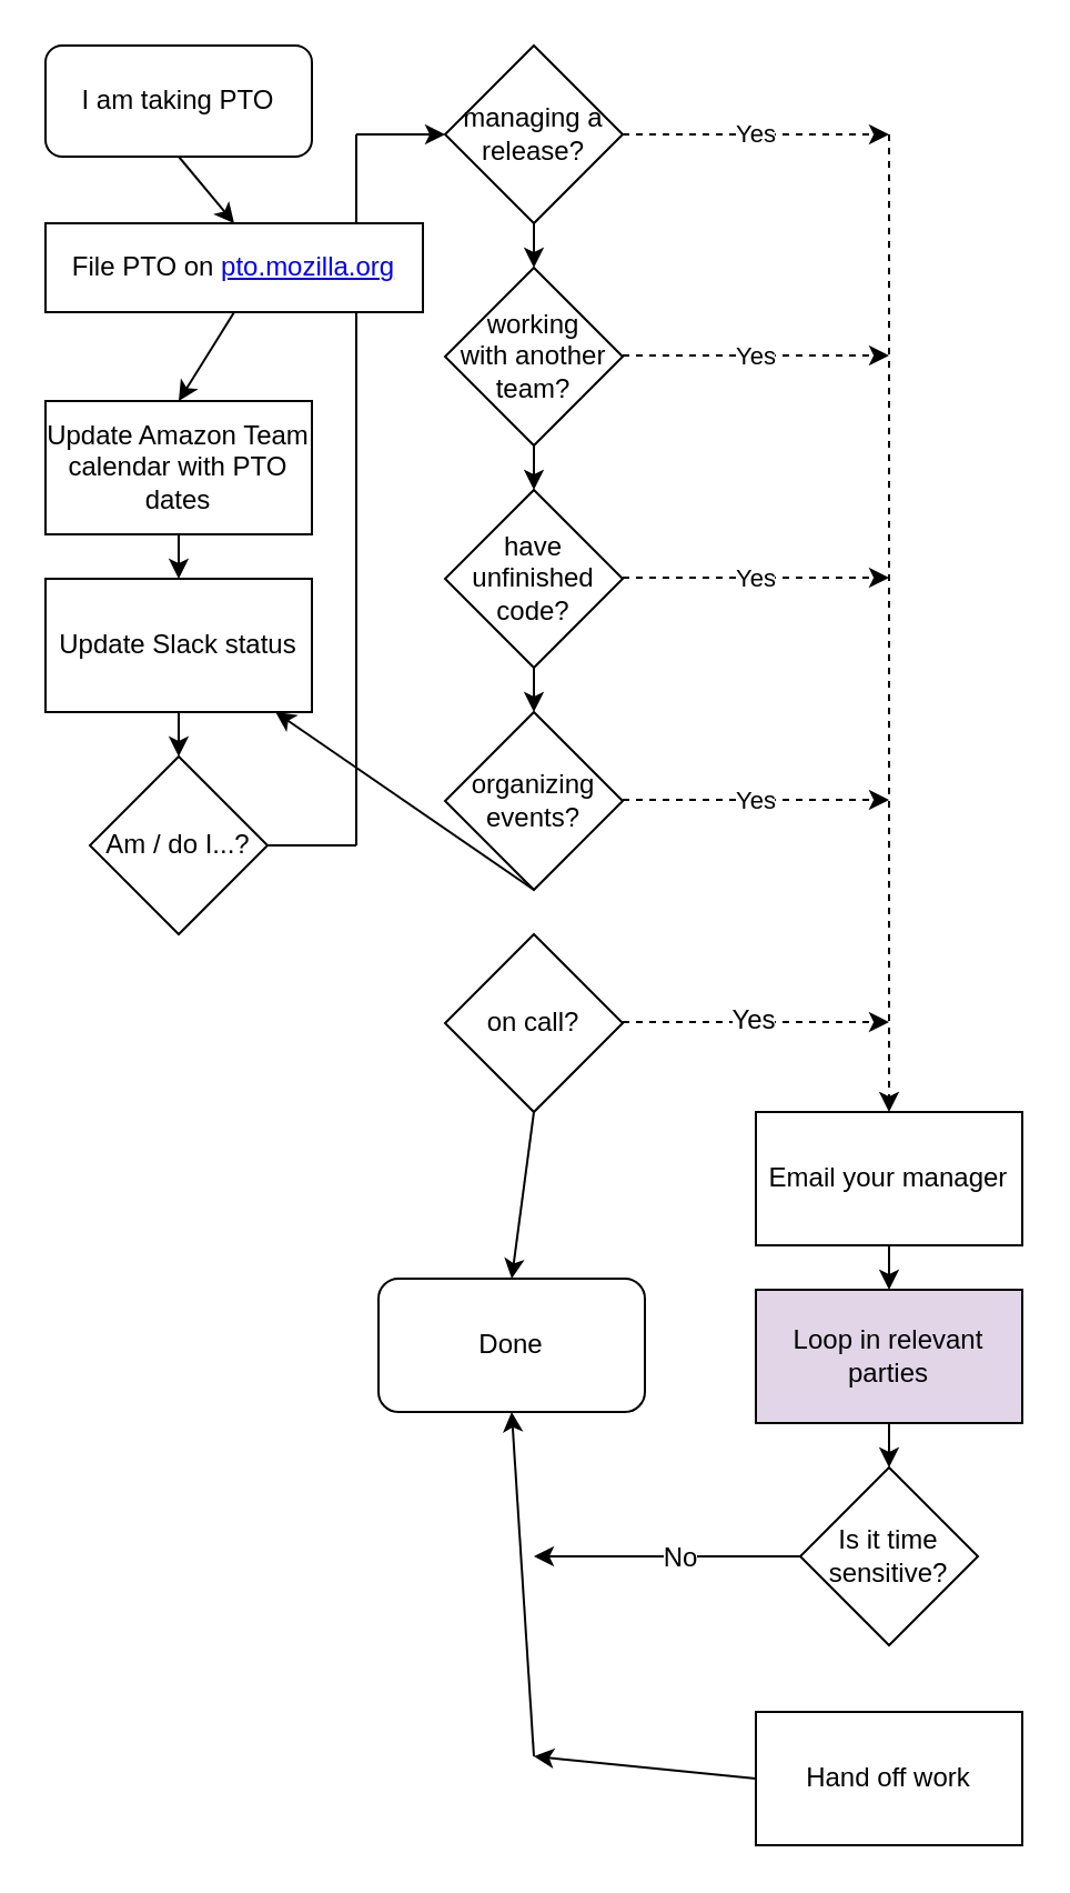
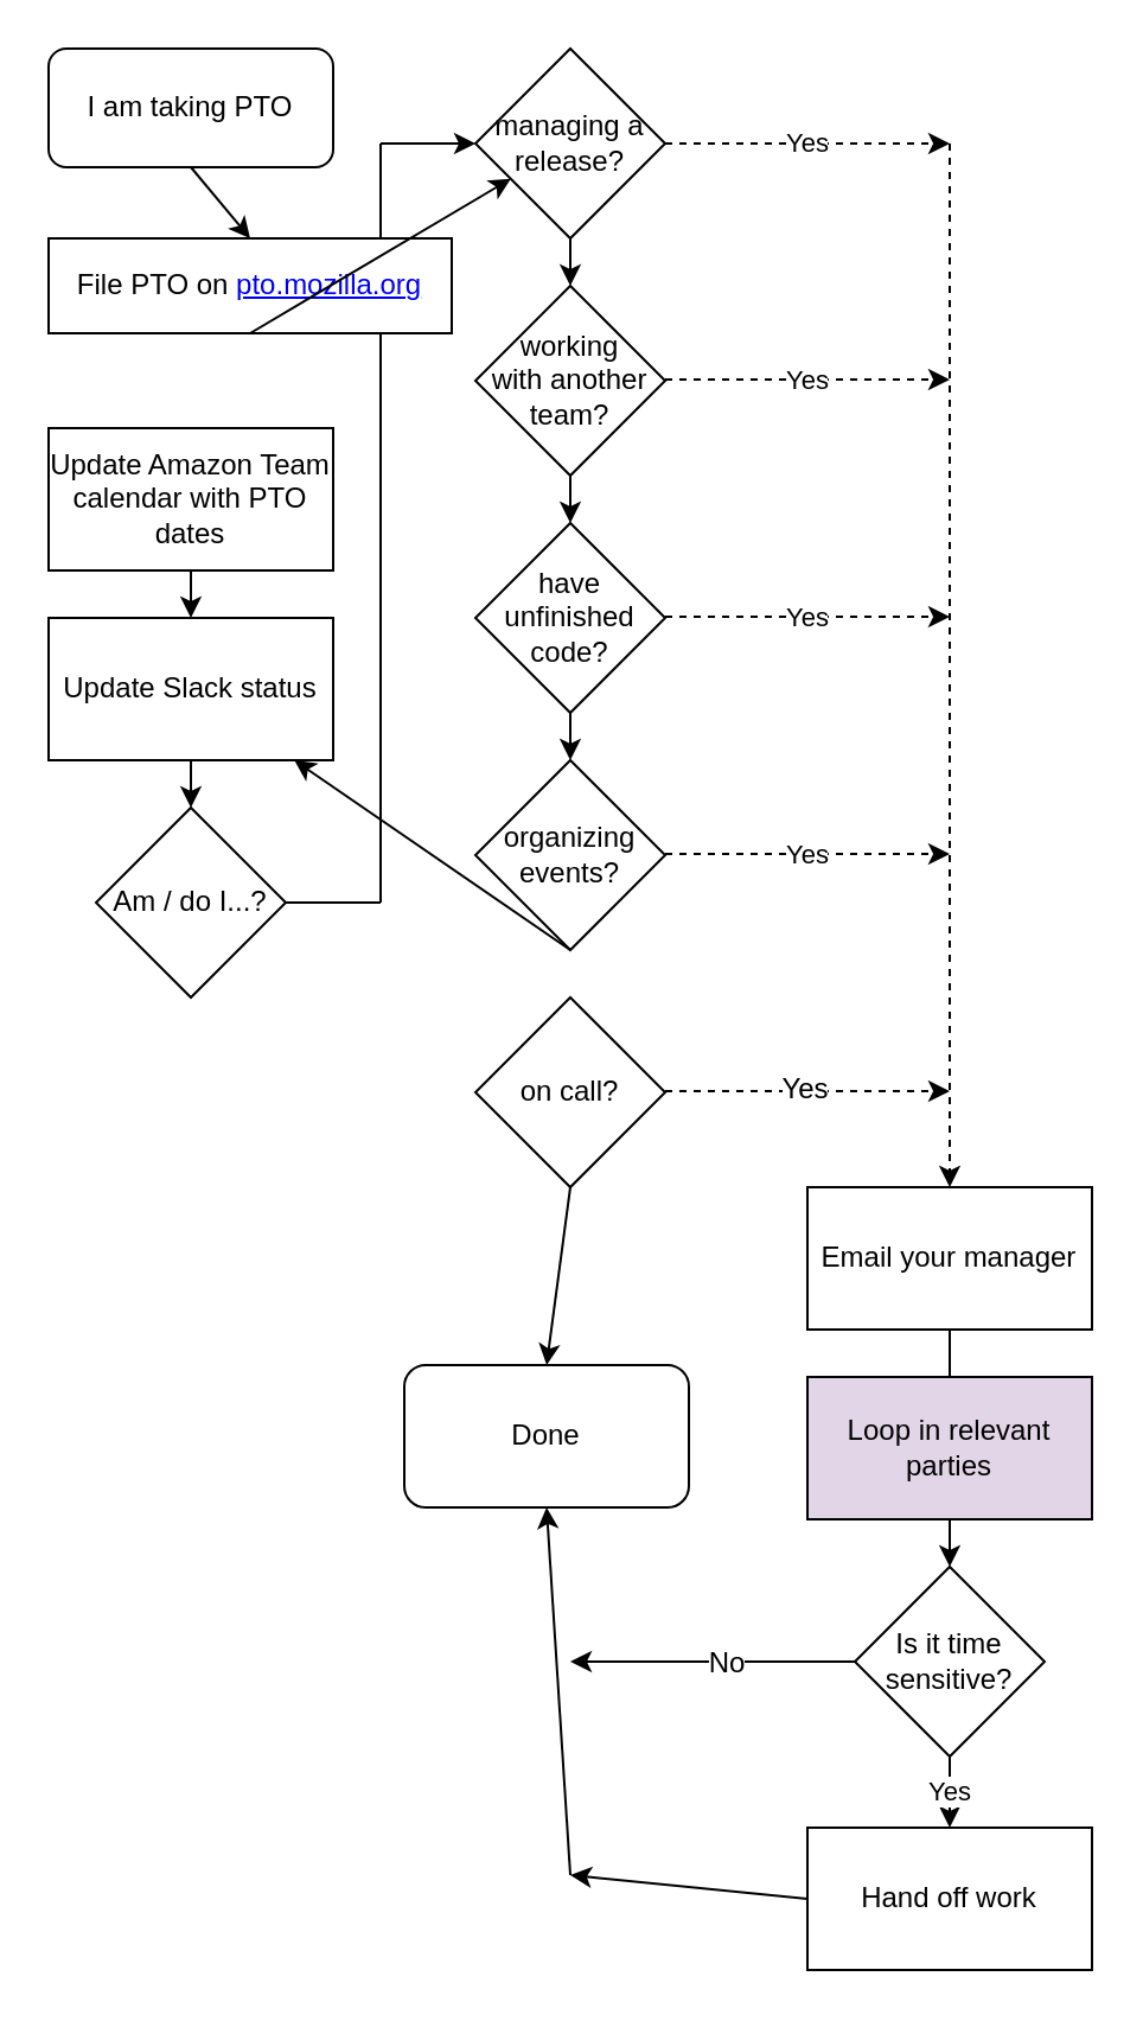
- <mxCell id="42" value="" style="endArrow=classic;html=1;exitX=0.5;exitY=1;exitDx=0;exitDy=0;entryX=0.5;entryY=0;entryDx=0;entryDy=0;" edge="1" parent="1" source="41" target="3"><mxGeometry width="50" height="50" relative="1" as="geometry"><mxPoint x="90" y="90" as="sourcePoint" /><mxPoint x="90" y="110" as="targetPoint" /></mxGeometry></mxCell>
+ <mxCell id="42" value="" style="endArrow=classic;html=1;exitX=0.5;exitY=1;exitDx=0;exitDy=0;" edge="1" parent="1" source="41" target="8"><mxGeometry width="50" height="50" relative="1" as="geometry"><mxPoint x="90" y="90" as="sourcePoint" /><mxPoint x="90" y="110" as="targetPoint" /></mxGeometry></mxCell>
- <mxCell id="27" value="" style="endArrow=classic;html=1;exitX=0.5;exitY=1;exitDx=0;exitDy=0;entryX=0.5;entryY=0;entryDx=0;entryDy=0;" parent="1" source="26" target="28" edge="1"><mxGeometry width="50" height="50" relative="1" as="geometry"><mxPoint x="180" y="630" as="sourcePoint" /><mxPoint x="230" y="580" as="targetPoint" /></mxGeometry></mxCell>
+ <mxCell id="27" value="" style="endArrow=none;html=1;exitX=0.5;exitY=1;exitDx=0;exitDy=0;entryX=0.5;entryY=0;entryDx=0;entryDy=0;" parent="1" source="26" target="28" edge="1"><mxGeometry width="50" height="50" relative="1" as="geometry"><mxPoint x="180" y="630" as="sourcePoint" /><mxPoint x="230" y="580" as="targetPoint" /></mxGeometry></mxCell>
+ <mxCell id="34" value="Yes" style="endArrow=classic;html=1;exitX=0.5;exitY=1;exitDx=0;exitDy=0;entryX=0.5;entryY=0;entryDx=0;entryDy=0;" parent="1" source="31" target="33" edge="1"><mxGeometry width="50" height="50" relative="1" as="geometry"><mxPoint x="410" y="650" as="sourcePoint" /><mxPoint x="410" y="670" as="targetPoint" /></mxGeometry></mxCell>
